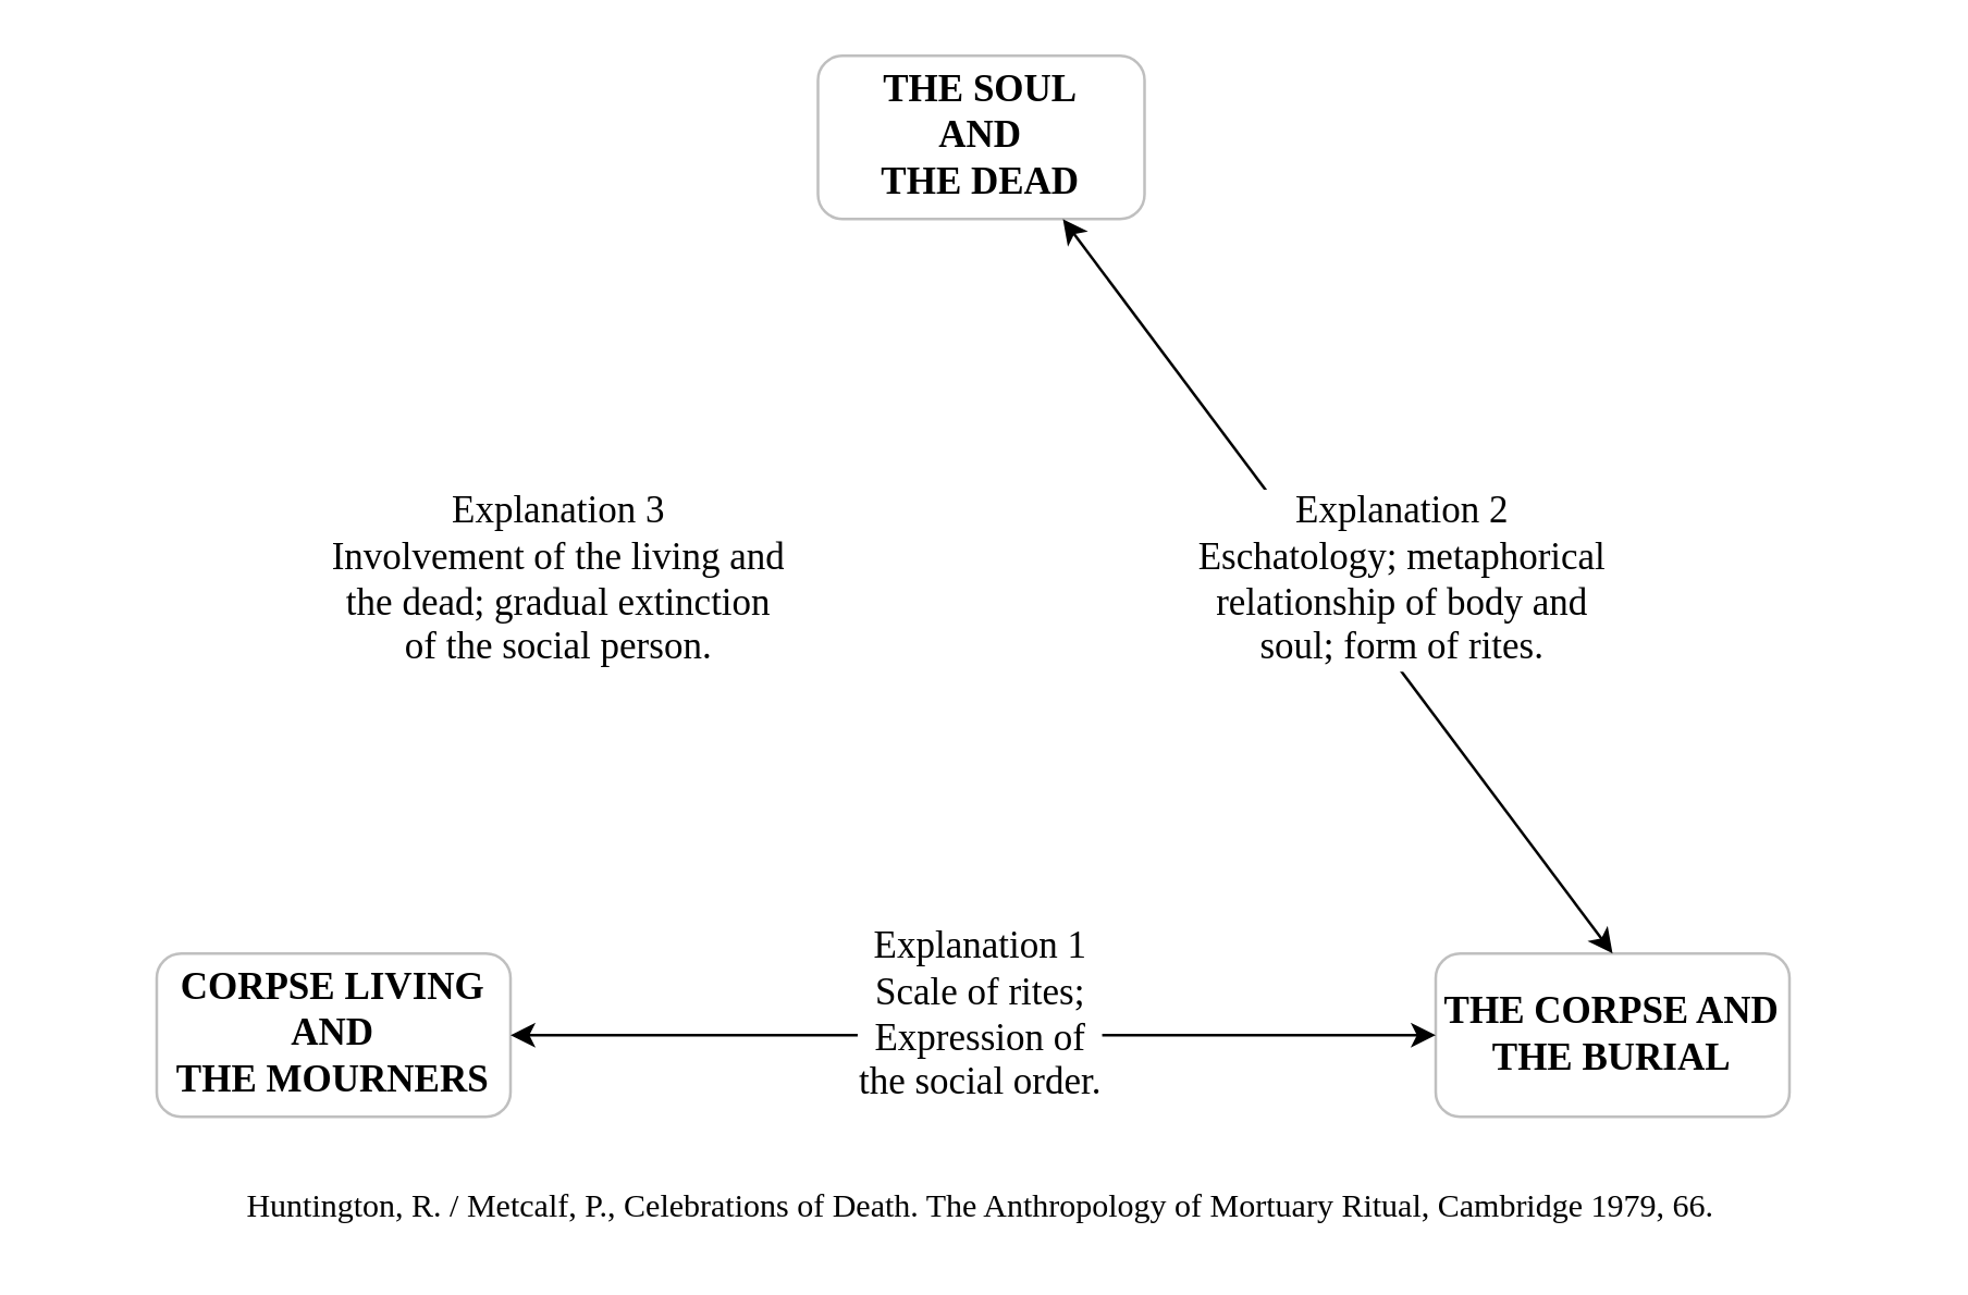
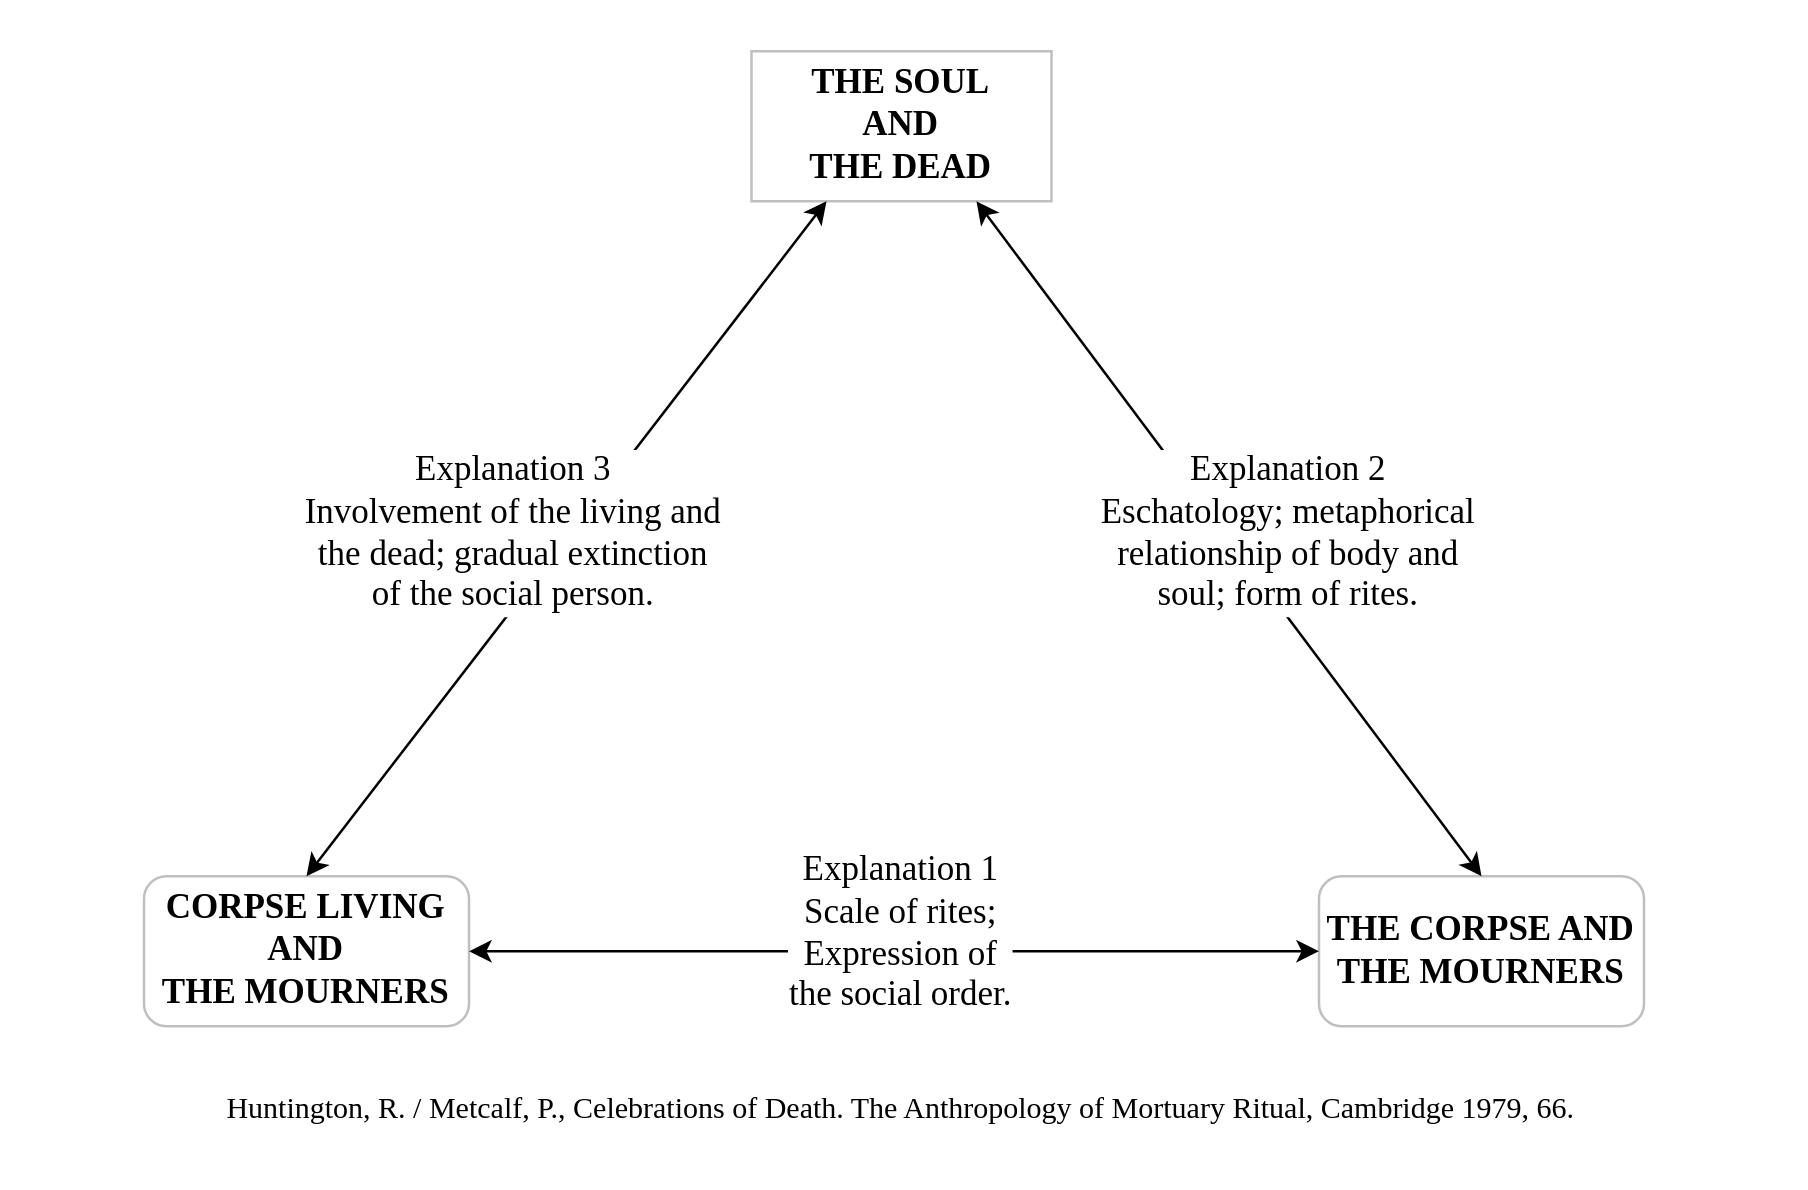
- <mxCell id="2" value="&lt;div&gt;&lt;b&gt;THE SOUL&lt;/b&gt;&lt;/div&gt;&lt;div&gt;&lt;b&gt;AND&lt;/b&gt;&lt;/div&gt;&lt;div&gt;&lt;b&gt;THE DEAD&lt;br&gt;&lt;/b&gt;&lt;/div&gt;" style="rounded=1;whiteSpace=wrap;html=1;labelBackgroundColor=none;fillColor=#FFFFFF;fontFamily=cardo;fontSize=14;opacity=25;" vertex="1" parent="1"><mxGeometry x="300" y="20" width="120" height="60" as="geometry" /></mxCell>
+ <mxCell id="2" value="&lt;div&gt;&lt;b&gt;THE SOUL&lt;/b&gt;&lt;/div&gt;&lt;div&gt;&lt;b&gt;AND&lt;/b&gt;&lt;/div&gt;&lt;div&gt;&lt;b&gt;THE DEAD&lt;br&gt;&lt;/b&gt;&lt;/div&gt;" style="whiteSpace=wrap;html=1;labelBackgroundColor=none;fillColor=#FFFFFF;fontFamily=cardo;fontSize=14;opacity=25;rounded=0;" vertex="1" parent="1"><mxGeometry x="300" y="20" width="120" height="60" as="geometry" /></mxCell>
+ <mxCell id="6" value="" style="endArrow=classic;startArrow=classic;html=1;fontFamily=cardo;fontSize=14;entryX=0.25;entryY=1;entryDx=0;entryDy=0;exitX=0.5;exitY=0;exitDx=0;exitDy=0;" edge="1" parent="1" source="3" target="2"><mxGeometry width="50" height="50" relative="1" as="geometry"><mxPoint x="107" y="320" as="sourcePoint" /><mxPoint x="336.201" y="85.31" as="targetPoint" /></mxGeometry></mxCell>
- <mxCell id="4" value="&lt;div&gt;&lt;b&gt;THE CORPSE AND &lt;br&gt;&lt;/b&gt;&lt;/div&gt;&lt;div&gt;&lt;b&gt;THE BURIAL&lt;/b&gt;&lt;/div&gt;" style="rounded=1;whiteSpace=wrap;html=1;labelBackgroundColor=none;fontFamily=cardo;fontSize=14;opacity=25;" vertex="1" parent="1"><mxGeometry x="527" y="350" width="130" height="60" as="geometry" /></mxCell>
+ <mxCell id="4" value="&lt;div&gt;&lt;b&gt;THE CORPSE AND &lt;br&gt;&lt;/b&gt;&lt;/div&gt;&lt;div&gt;&lt;b&gt;THE MOURNERS&lt;/b&gt;&lt;/div&gt;" style="rounded=1;whiteSpace=wrap;html=1;labelBackgroundColor=none;fontFamily=cardo;fontSize=14;opacity=25;" vertex="1" parent="1"><mxGeometry x="527" y="350" width="130" height="60" as="geometry" /></mxCell>
